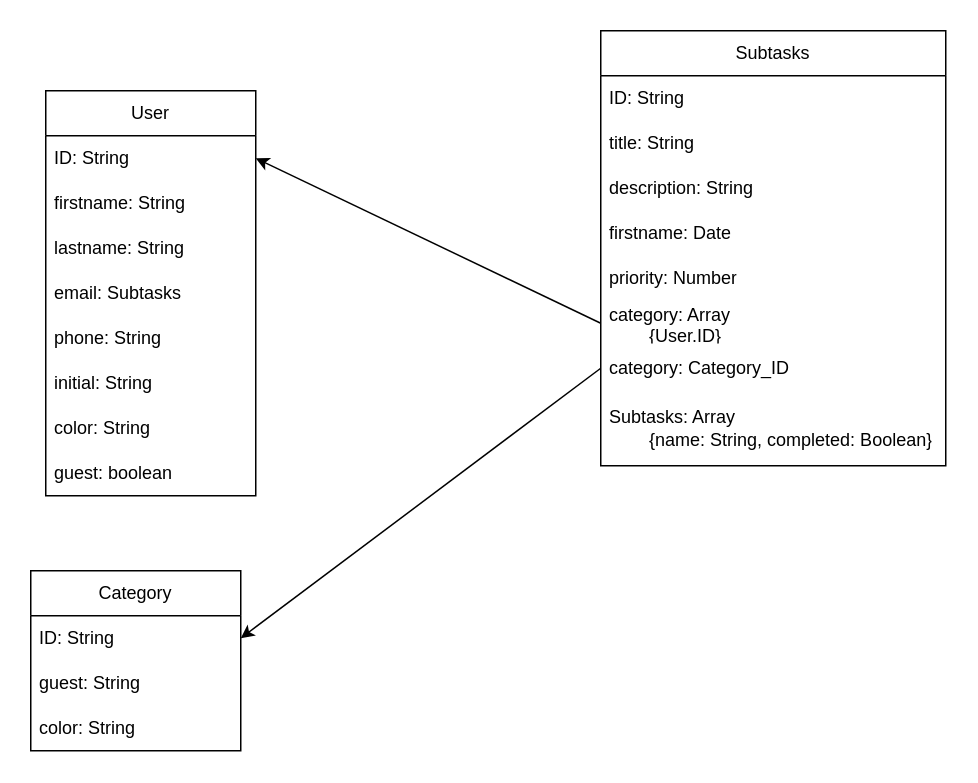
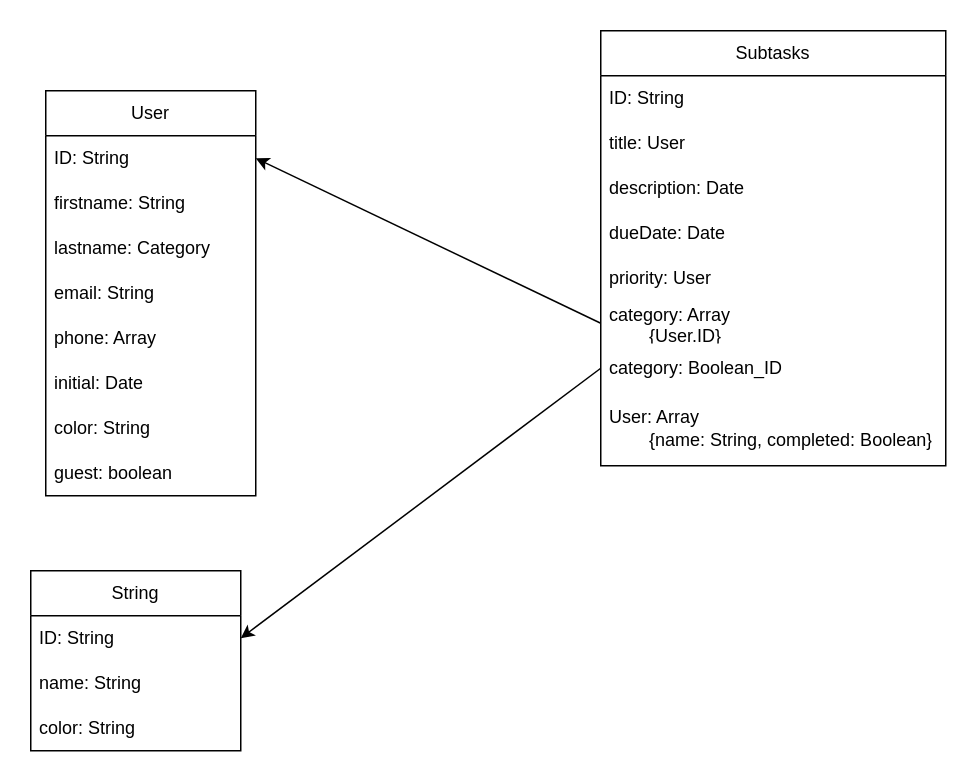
- <mxCell id="13" value="title: String" style="text;strokeColor=none;fillColor=none;align=left;verticalAlign=middle;spacingLeft=4;spacingRight=4;overflow=hidden;points=[[0,0.5],[1,0.5]];portConstraint=eastwest;rotatable=0;whiteSpace=wrap;html=1;" parent="11" vertex="1"><mxGeometry y="60" width="230" height="30" as="geometry" /></mxCell>
+ <mxCell id="13" value="title: User" style="text;strokeColor=none;fillColor=none;align=left;verticalAlign=middle;spacingLeft=4;spacingRight=4;overflow=hidden;points=[[0,0.5],[1,0.5]];portConstraint=eastwest;rotatable=0;whiteSpace=wrap;html=1;" parent="11" vertex="1"><mxGeometry y="60" width="230" height="30" as="geometry" /></mxCell>
- <mxCell id="14" value="description: String" style="text;strokeColor=none;fillColor=none;align=left;verticalAlign=middle;spacingLeft=4;spacingRight=4;overflow=hidden;points=[[0,0.5],[1,0.5]];portConstraint=eastwest;rotatable=0;whiteSpace=wrap;html=1;" parent="11" vertex="1"><mxGeometry y="90" width="230" height="30" as="geometry" /></mxCell>
+ <mxCell id="14" value="description: Date" style="text;strokeColor=none;fillColor=none;align=left;verticalAlign=middle;spacingLeft=4;spacingRight=4;overflow=hidden;points=[[0,0.5],[1,0.5]];portConstraint=eastwest;rotatable=0;whiteSpace=wrap;html=1;" parent="11" vertex="1"><mxGeometry y="90" width="230" height="30" as="geometry" /></mxCell>
- <mxCell id="15" value="firstname: Date" style="text;strokeColor=none;fillColor=none;align=left;verticalAlign=middle;spacingLeft=4;spacingRight=4;overflow=hidden;points=[[0,0.5],[1,0.5]];portConstraint=eastwest;rotatable=0;whiteSpace=wrap;html=1;" parent="11" vertex="1"><mxGeometry y="120" width="230" height="30" as="geometry" /></mxCell>
+ <mxCell id="15" value="dueDate: Date" style="text;strokeColor=none;fillColor=none;align=left;verticalAlign=middle;spacingLeft=4;spacingRight=4;overflow=hidden;points=[[0,0.5],[1,0.5]];portConstraint=eastwest;rotatable=0;whiteSpace=wrap;html=1;" parent="11" vertex="1"><mxGeometry y="120" width="230" height="30" as="geometry" /></mxCell>
- <mxCell id="5" value="lastname: String" style="text;strokeColor=none;fillColor=none;align=left;verticalAlign=middle;spacingLeft=4;spacingRight=4;overflow=hidden;points=[[0,0.5],[1,0.5]];portConstraint=eastwest;rotatable=0;whiteSpace=wrap;html=1;" parent="2" vertex="1"><mxGeometry y="90" width="140" height="30" as="geometry" /></mxCell>
+ <mxCell id="5" value="lastname: Category" style="text;strokeColor=none;fillColor=none;align=left;verticalAlign=middle;spacingLeft=4;spacingRight=4;overflow=hidden;points=[[0,0.5],[1,0.5]];portConstraint=eastwest;rotatable=0;whiteSpace=wrap;html=1;" parent="2" vertex="1"><mxGeometry y="90" width="140" height="30" as="geometry" /></mxCell>
- <mxCell id="16" value="priority: Number" style="text;strokeColor=none;fillColor=none;align=left;verticalAlign=middle;spacingLeft=4;spacingRight=4;overflow=hidden;points=[[0,0.5],[1,0.5]];portConstraint=eastwest;rotatable=0;whiteSpace=wrap;html=1;" parent="11" vertex="1"><mxGeometry y="150" width="230" height="30" as="geometry" /></mxCell>
+ <mxCell id="16" value="priority: User" style="text;strokeColor=none;fillColor=none;align=left;verticalAlign=middle;spacingLeft=4;spacingRight=4;overflow=hidden;points=[[0,0.5],[1,0.5]];portConstraint=eastwest;rotatable=0;whiteSpace=wrap;html=1;" parent="11" vertex="1"><mxGeometry y="150" width="230" height="30" as="geometry" /></mxCell>
- <mxCell id="6" value="email: Subtasks" style="text;strokeColor=none;fillColor=none;align=left;verticalAlign=middle;spacingLeft=4;spacingRight=4;overflow=hidden;points=[[0,0.5],[1,0.5]];portConstraint=eastwest;rotatable=0;whiteSpace=wrap;html=1;" parent="2" vertex="1"><mxGeometry y="120" width="140" height="30" as="geometry" /></mxCell>
+ <mxCell id="6" value="email: String" style="text;strokeColor=none;fillColor=none;align=left;verticalAlign=middle;spacingLeft=4;spacingRight=4;overflow=hidden;points=[[0,0.5],[1,0.5]];portConstraint=eastwest;rotatable=0;whiteSpace=wrap;html=1;" parent="2" vertex="1"><mxGeometry y="120" width="140" height="30" as="geometry" /></mxCell>
- <mxCell id="7" value="phone: String" style="text;strokeColor=none;fillColor=none;align=left;verticalAlign=middle;spacingLeft=4;spacingRight=4;overflow=hidden;points=[[0,0.5],[1,0.5]];portConstraint=eastwest;rotatable=0;whiteSpace=wrap;html=1;" parent="2" vertex="1"><mxGeometry y="150" width="140" height="30" as="geometry" /></mxCell>
+ <mxCell id="7" value="phone: Array" style="text;strokeColor=none;fillColor=none;align=left;verticalAlign=middle;spacingLeft=4;spacingRight=4;overflow=hidden;points=[[0,0.5],[1,0.5]];portConstraint=eastwest;rotatable=0;whiteSpace=wrap;html=1;" parent="2" vertex="1"><mxGeometry y="150" width="140" height="30" as="geometry" /></mxCell>
- <mxCell id="18" value="category: Category_ID" style="text;strokeColor=none;fillColor=none;align=left;verticalAlign=middle;spacingLeft=4;spacingRight=4;overflow=hidden;points=[[0,0.5],[1,0.5]];portConstraint=eastwest;rotatable=0;whiteSpace=wrap;html=1;" parent="11" vertex="1"><mxGeometry y="210" width="230" height="30" as="geometry" /></mxCell>
+ <mxCell id="18" value="category: Boolean_ID" style="text;strokeColor=none;fillColor=none;align=left;verticalAlign=middle;spacingLeft=4;spacingRight=4;overflow=hidden;points=[[0,0.5],[1,0.5]];portConstraint=eastwest;rotatable=0;whiteSpace=wrap;html=1;" parent="11" vertex="1"><mxGeometry y="210" width="230" height="30" as="geometry" /></mxCell>
- <mxCell id="8" value="initial: String" style="text;strokeColor=none;fillColor=none;align=left;verticalAlign=middle;spacingLeft=4;spacingRight=4;overflow=hidden;points=[[0,0.5],[1,0.5]];portConstraint=eastwest;rotatable=0;whiteSpace=wrap;html=1;" parent="2" vertex="1"><mxGeometry y="180" width="140" height="30" as="geometry" /></mxCell>
+ <mxCell id="8" value="initial: Date" style="text;strokeColor=none;fillColor=none;align=left;verticalAlign=middle;spacingLeft=4;spacingRight=4;overflow=hidden;points=[[0,0.5],[1,0.5]];portConstraint=eastwest;rotatable=0;whiteSpace=wrap;html=1;" parent="2" vertex="1"><mxGeometry y="180" width="140" height="30" as="geometry" /></mxCell>
- <mxCell id="19" value="Subtasks: Array&lt;br&gt;&lt;span style=&quot;white-space: pre;&quot;&gt;&#09;&lt;/span&gt;{name: String, completed: Boolean}" style="text;strokeColor=none;fillColor=none;align=left;verticalAlign=middle;spacingLeft=4;spacingRight=4;overflow=hidden;points=[[0,0.5],[1,0.5]];portConstraint=eastwest;rotatable=0;whiteSpace=wrap;html=1;" parent="11" vertex="1"><mxGeometry y="240" width="230" height="50" as="geometry" /></mxCell>
+ <mxCell id="19" value="User: Array&lt;br&gt;&lt;span style=&quot;white-space: pre;&quot;&gt;&#09;&lt;/span&gt;{name: String, completed: Boolean}" style="text;strokeColor=none;fillColor=none;align=left;verticalAlign=middle;spacingLeft=4;spacingRight=4;overflow=hidden;points=[[0,0.5],[1,0.5]];portConstraint=eastwest;rotatable=0;whiteSpace=wrap;html=1;" parent="11" vertex="1"><mxGeometry y="240" width="230" height="50" as="geometry" /></mxCell>
- <mxCell id="21" value="Category" style="swimlane;fontStyle=0;childLayout=stackLayout;horizontal=1;startSize=30;horizontalStack=0;resizeParent=1;resizeParentMax=0;resizeLast=0;collapsible=1;marginBottom=0;whiteSpace=wrap;html=1;" parent="1" vertex="1"><mxGeometry x="20" y="380" width="140" height="120" as="geometry" /></mxCell>
+ <mxCell id="21" value="String" style="swimlane;fontStyle=0;childLayout=stackLayout;horizontal=1;startSize=30;horizontalStack=0;resizeParent=1;resizeParentMax=0;resizeLast=0;collapsible=1;marginBottom=0;whiteSpace=wrap;html=1;" parent="1" vertex="1"><mxGeometry x="20" y="380" width="140" height="120" as="geometry" /></mxCell>
- <mxCell id="23" value="guest: String" style="text;strokeColor=none;fillColor=none;align=left;verticalAlign=middle;spacingLeft=4;spacingRight=4;overflow=hidden;points=[[0,0.5],[1,0.5]];portConstraint=eastwest;rotatable=0;whiteSpace=wrap;html=1;" parent="21" vertex="1"><mxGeometry y="60" width="140" height="30" as="geometry" /></mxCell>
+ <mxCell id="23" value="name: String" style="text;strokeColor=none;fillColor=none;align=left;verticalAlign=middle;spacingLeft=4;spacingRight=4;overflow=hidden;points=[[0,0.5],[1,0.5]];portConstraint=eastwest;rotatable=0;whiteSpace=wrap;html=1;" parent="21" vertex="1"><mxGeometry y="60" width="140" height="30" as="geometry" /></mxCell>
